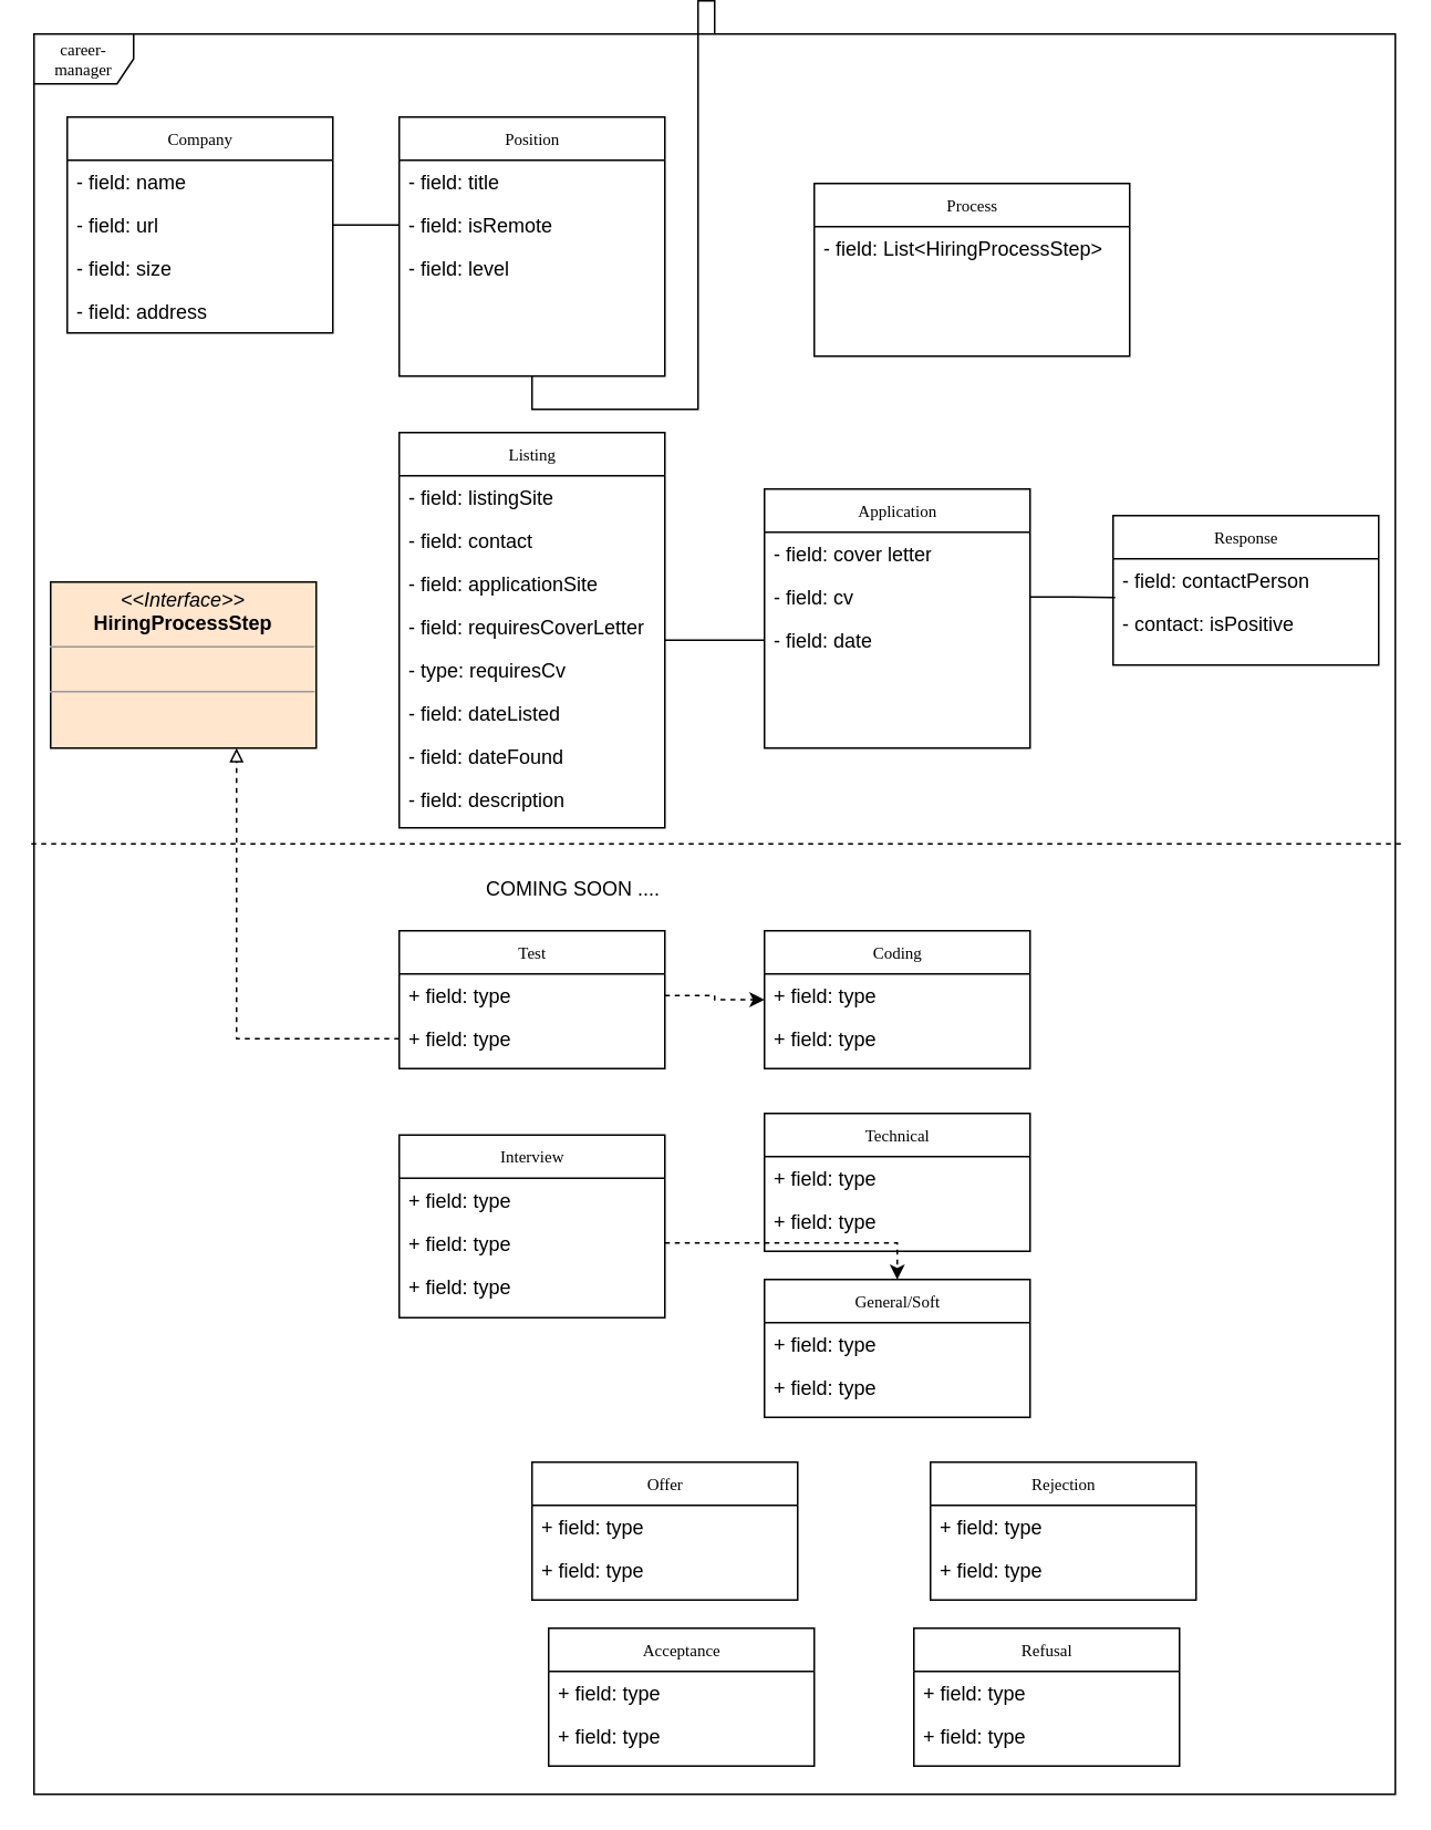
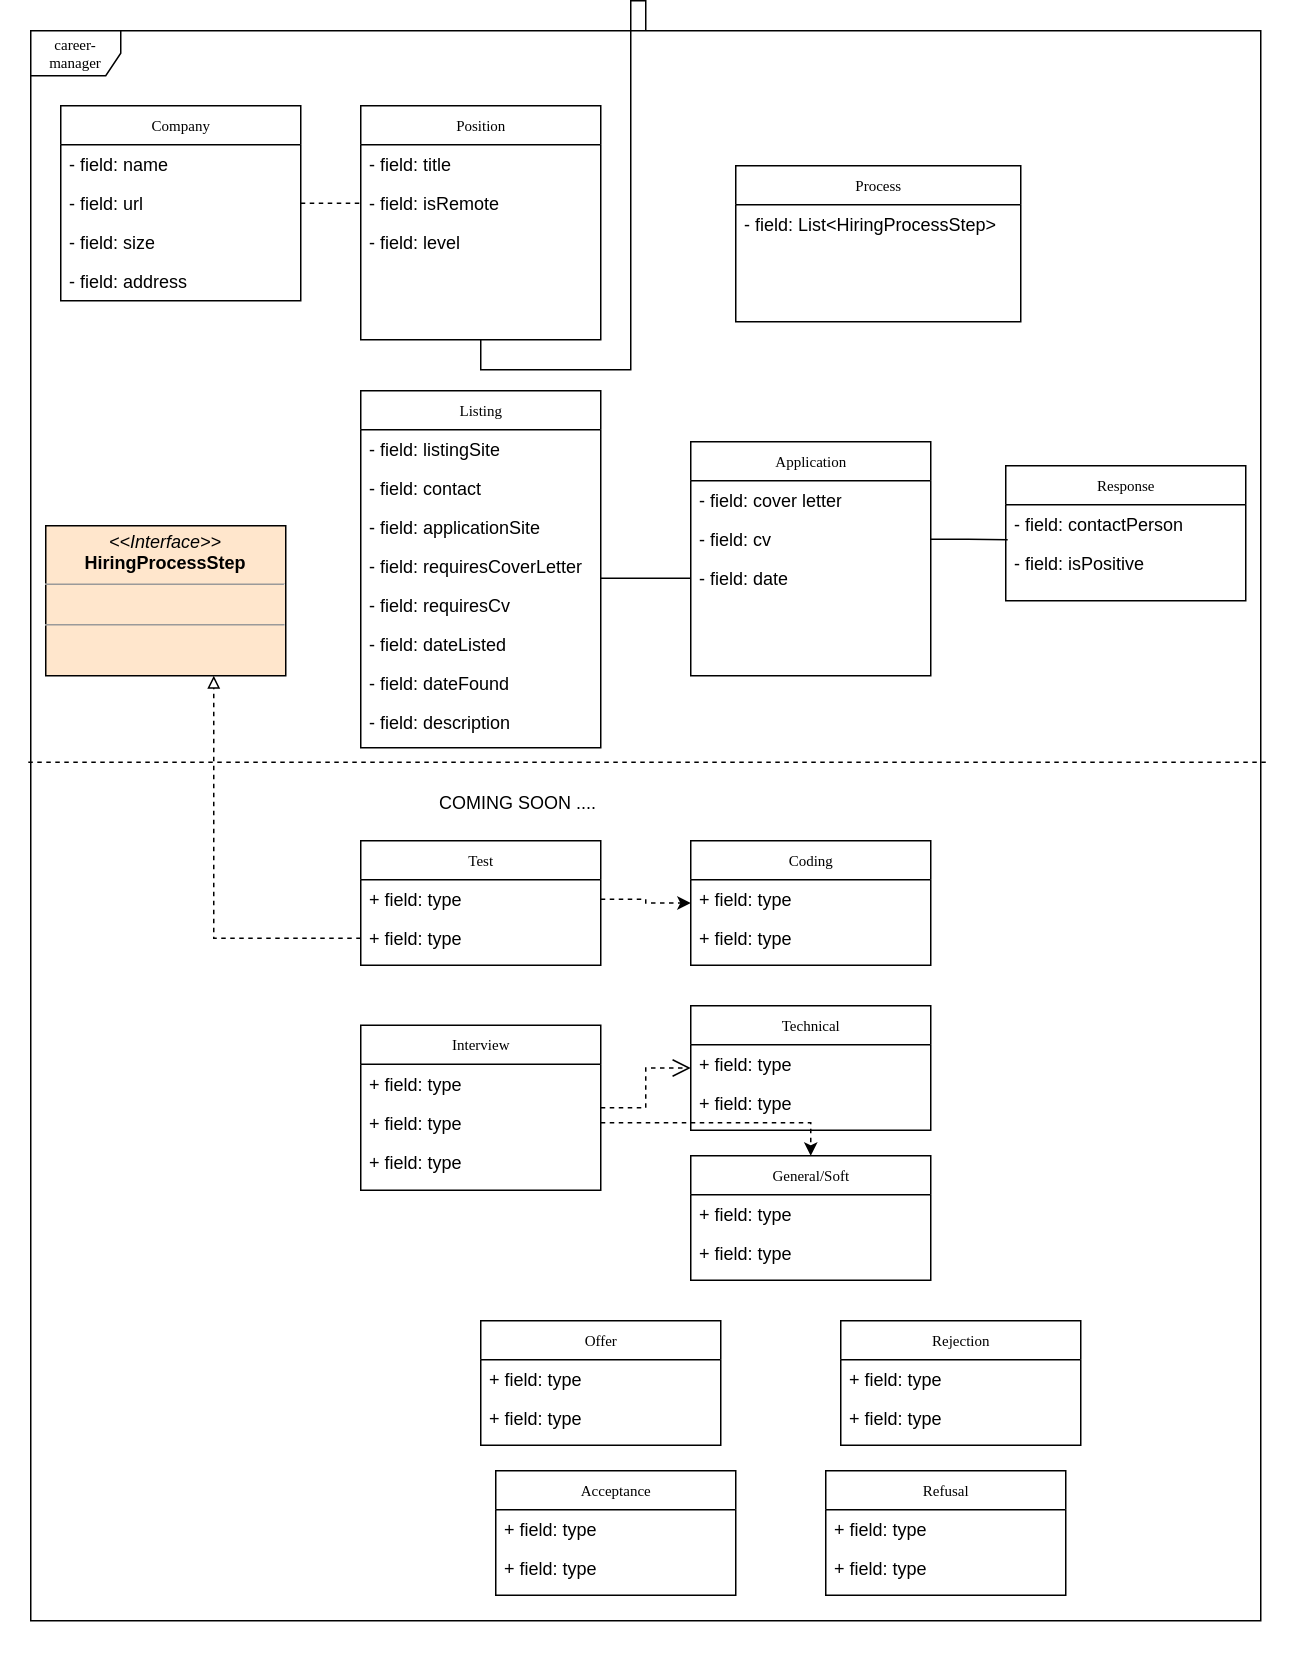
- <mxCell id="6" style="edgeStyle=orthogonalEdgeStyle;rounded=0;orthogonalLoop=1;jettySize=auto;html=1;exitX=1;exitY=0.5;exitDx=0;exitDy=0;entryX=0;entryY=0.5;entryDx=0;entryDy=0;startArrow=none;startFill=0;endArrow=none;endFill=0;" parent="1" source="9" target="15" edge="1"><mxGeometry relative="1" as="geometry"><mxPoint x="240" y="187" as="targetPoint" /></mxGeometry></mxCell>
+ <mxCell id="6" style="edgeStyle=orthogonalEdgeStyle;rounded=0;orthogonalLoop=1;jettySize=auto;html=1;exitX=1;exitY=0.5;exitDx=0;exitDy=0;entryX=0;entryY=0.5;entryDx=0;entryDy=0;startArrow=none;startFill=0;endArrow=none;endFill=0;dashed=1;" parent="1" source="9" target="15" edge="1"><mxGeometry relative="1" as="geometry"><mxPoint x="240" y="187" as="targetPoint" /></mxGeometry></mxCell>
- <mxCell id="5" value="- contact: isPositive" style="text;html=1;strokeColor=none;fillColor=none;align=left;verticalAlign=top;spacingLeft=4;spacingRight=4;whiteSpace=wrap;overflow=hidden;rotatable=0;points=[[0,0.5],[1,0.5]];portConstraint=eastwest;" parent="3" vertex="1"><mxGeometry y="52" width="160" height="26" as="geometry" /></mxCell>
+ <mxCell id="5" value="- field: isPositive" style="text;html=1;strokeColor=none;fillColor=none;align=left;verticalAlign=top;spacingLeft=4;spacingRight=4;whiteSpace=wrap;overflow=hidden;rotatable=0;points=[[0,0.5],[1,0.5]];portConstraint=eastwest;" parent="3" vertex="1"><mxGeometry y="52" width="160" height="26" as="geometry" /></mxCell>
- <mxCell id="58" value="- type: requiresCv" style="text;html=1;strokeColor=none;fillColor=none;align=left;verticalAlign=top;spacingLeft=4;spacingRight=4;whiteSpace=wrap;overflow=hidden;rotatable=0;points=[[0,0.5],[1,0.5]];portConstraint=eastwest;" parent="53" vertex="1"><mxGeometry y="130" width="160" height="26" as="geometry" /></mxCell>
+ <mxCell id="58" value="- field: requiresCv" style="text;html=1;strokeColor=none;fillColor=none;align=left;verticalAlign=top;spacingLeft=4;spacingRight=4;whiteSpace=wrap;overflow=hidden;rotatable=0;points=[[0,0.5],[1,0.5]];portConstraint=eastwest;" parent="53" vertex="1"><mxGeometry y="130" width="160" height="26" as="geometry" /></mxCell>
+ <mxCell id="20" style="edgeStyle=orthogonalEdgeStyle;rounded=0;html=1;dashed=1;labelBackgroundColor=none;startFill=0;endArrow=open;endFill=0;endSize=10;fontFamily=Verdana;fontSize=10;" parent="1" source="22" target="17" edge="1"><mxGeometry relative="1" as="geometry" /></mxCell>
